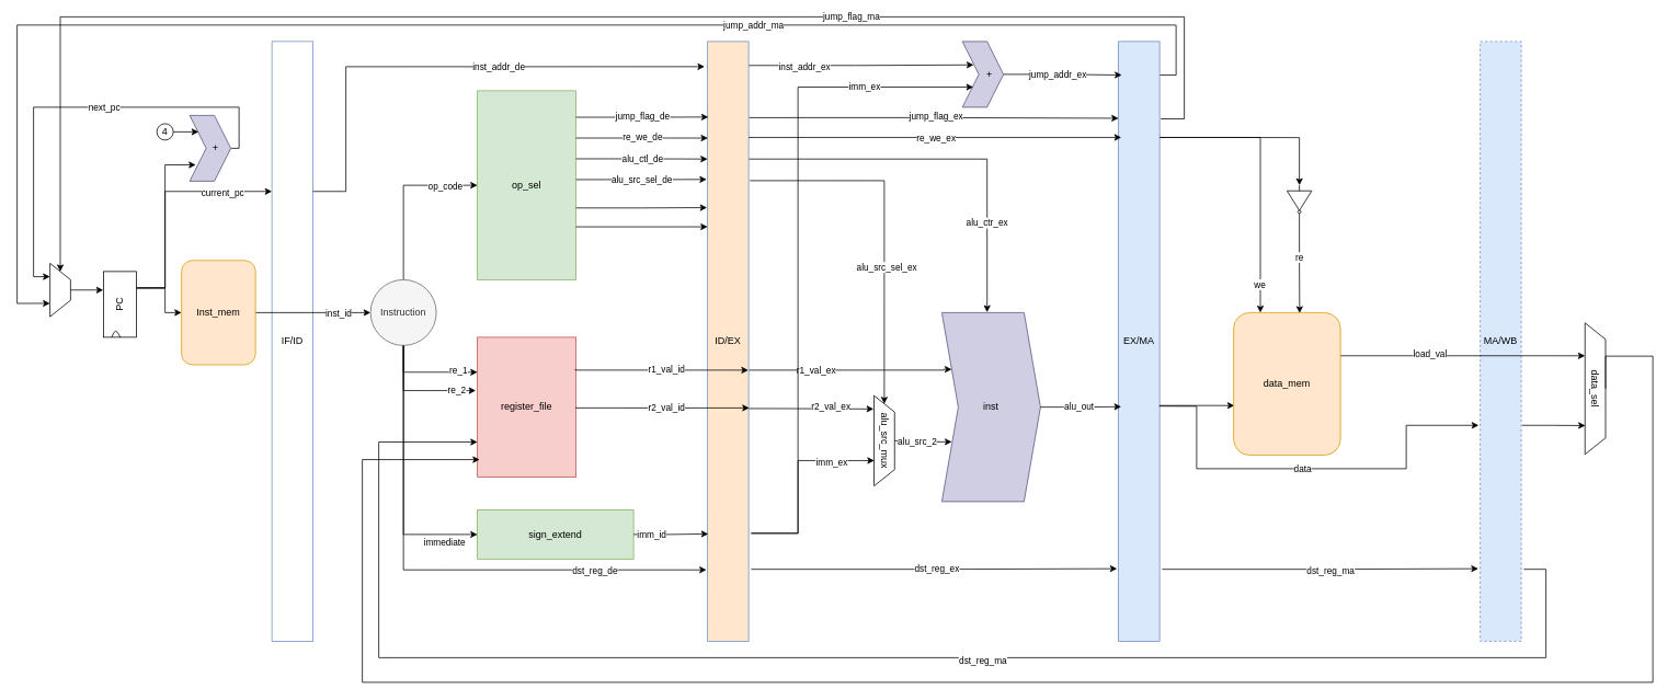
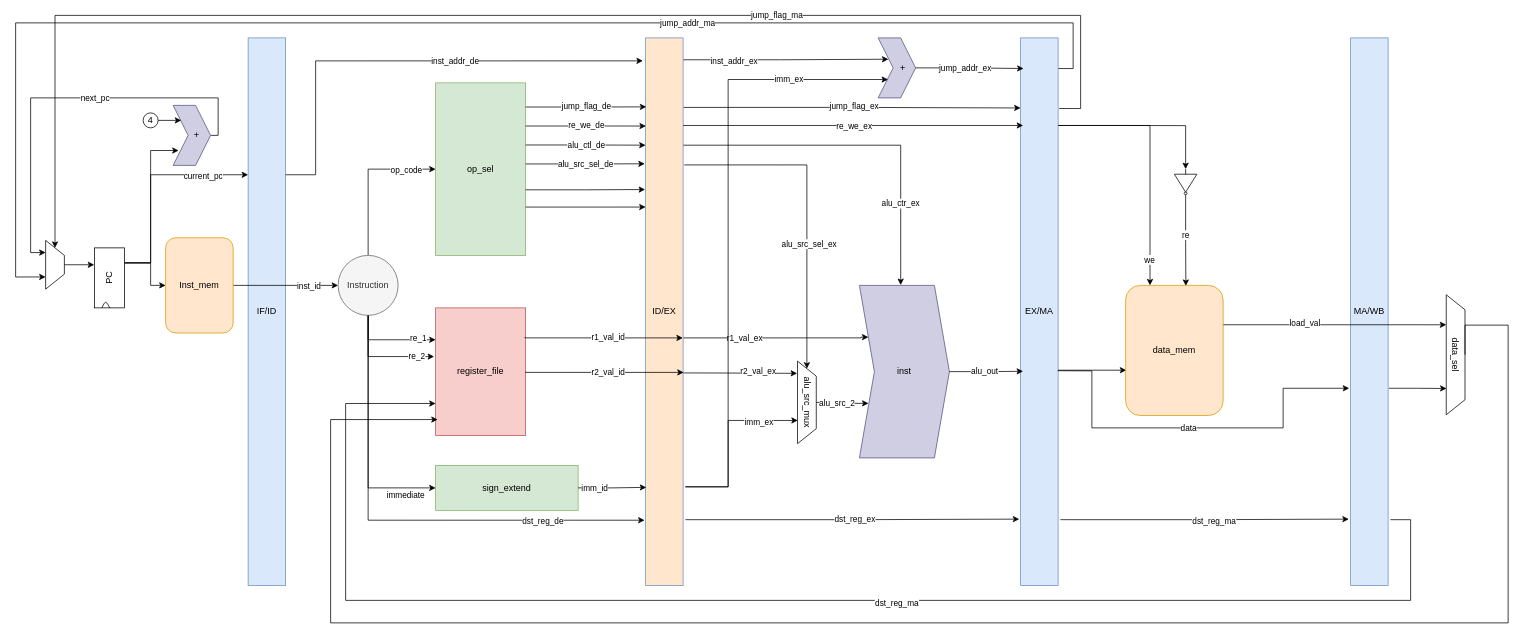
- <mxCell id="11" value="IF/ID" style="rounded=0;whiteSpace=wrap;html=1;fillColor=#ffffff;strokeColor=#6c8ebf;" parent="1" vertex="1"><mxGeometry x="330" y="50" width="50" height="730" as="geometry" /></mxCell>
+ <mxCell id="11" value="IF/ID" style="rounded=0;whiteSpace=wrap;html=1;fillColor=#dae8fc;strokeColor=#6c8ebf;" parent="1" vertex="1"><mxGeometry x="330" y="50" width="50" height="730" as="geometry" /></mxCell>
- <mxCell id="72" value="MA/WB" style="rounded=0;whiteSpace=wrap;html=1;fillColor=#dae8fc;strokeColor=#6c8ebf;points=[[0,0,0,0,0],[0,0.25,0,0,0],[0,0.5,0,0,0],[0,0.75,0,0,0],[0,1,0,0,0],[0.25,0,0,0,0],[0.25,1,0,0,0],[0.5,0,0,0,0],[0.5,1,0,0,0],[0.75,0,0,0,0],[0.75,1,0,0,0],[1,0,0,0,0],[1,0.04,0,0,0],[1,0.08,0,0,0],[1,0.12,0,1,0],[1,0.16,0,0,0],[1,0.2,0,1,0],[1,0.25,0,0,0],[1,0.3,0,1,0],[1,0.32,0,1,0],[1,0.34,0,1,0],[1,0.36,0,1,0],[1,0.38,0,1,0],[1,0.41,0,1,0],[1,0.43,0,1,0],[1,0.46,0,3,0],[1,0.48,0,3,0],[1,0.5,0,0,0],[1,0.58,0,1,0],[1,0.64,0,1,0],[1,0.7,0,1,0],[1,0.75,0,0,0],[1,0.82,0,3,0],[1,0.88,0,3,0],[1,0.95,0,3,0],[1,1,0,0,0]];dashed=1;" parent="1" vertex="1"><mxGeometry x="1800" y="50" width="50" height="730" as="geometry" /></mxCell>
+ <mxCell id="72" value="MA/WB" style="rounded=0;whiteSpace=wrap;html=1;fillColor=#dae8fc;strokeColor=#6c8ebf;points=[[0,0,0,0,0],[0,0.25,0,0,0],[0,0.5,0,0,0],[0,0.75,0,0,0],[0,1,0,0,0],[0.25,0,0,0,0],[0.25,1,0,0,0],[0.5,0,0,0,0],[0.5,1,0,0,0],[0.75,0,0,0,0],[0.75,1,0,0,0],[1,0,0,0,0],[1,0.04,0,0,0],[1,0.08,0,0,0],[1,0.12,0,1,0],[1,0.16,0,0,0],[1,0.2,0,1,0],[1,0.25,0,0,0],[1,0.3,0,1,0],[1,0.32,0,1,0],[1,0.34,0,1,0],[1,0.36,0,1,0],[1,0.38,0,1,0],[1,0.41,0,1,0],[1,0.43,0,1,0],[1,0.46,0,3,0],[1,0.48,0,3,0],[1,0.5,0,0,0],[1,0.58,0,1,0],[1,0.64,0,1,0],[1,0.7,0,1,0],[1,0.75,0,0,0],[1,0.82,0,3,0],[1,0.88,0,3,0],[1,0.95,0,3,0],[1,1,0,0,0]];" parent="1" vertex="1"><mxGeometry x="1800" y="50" width="50" height="730" as="geometry" /></mxCell>
